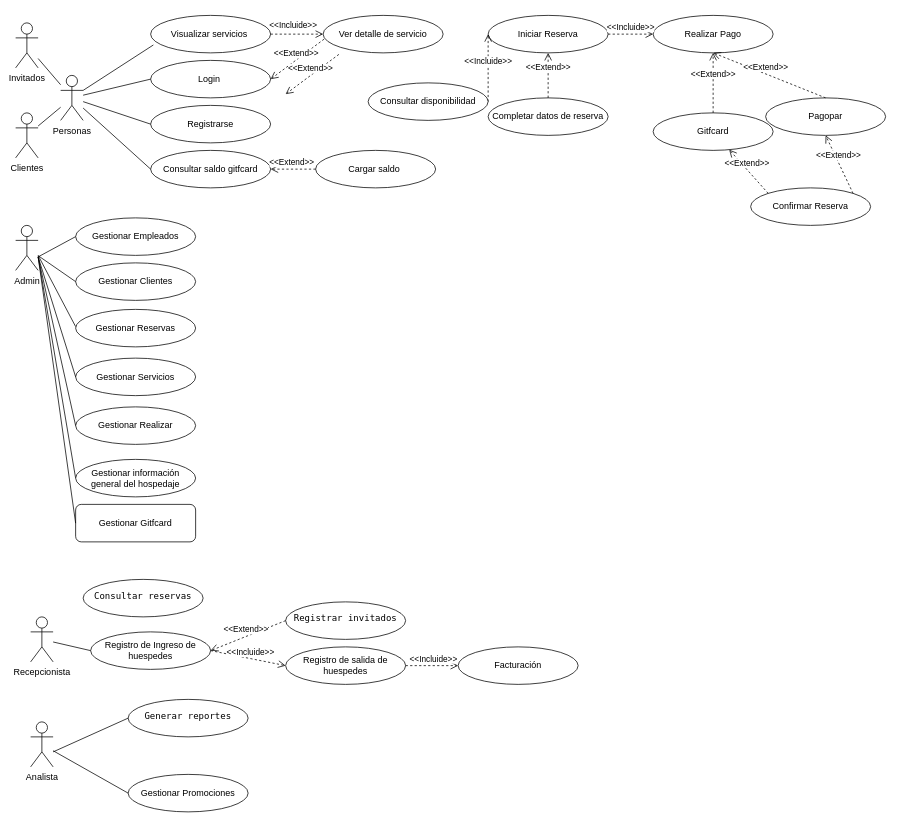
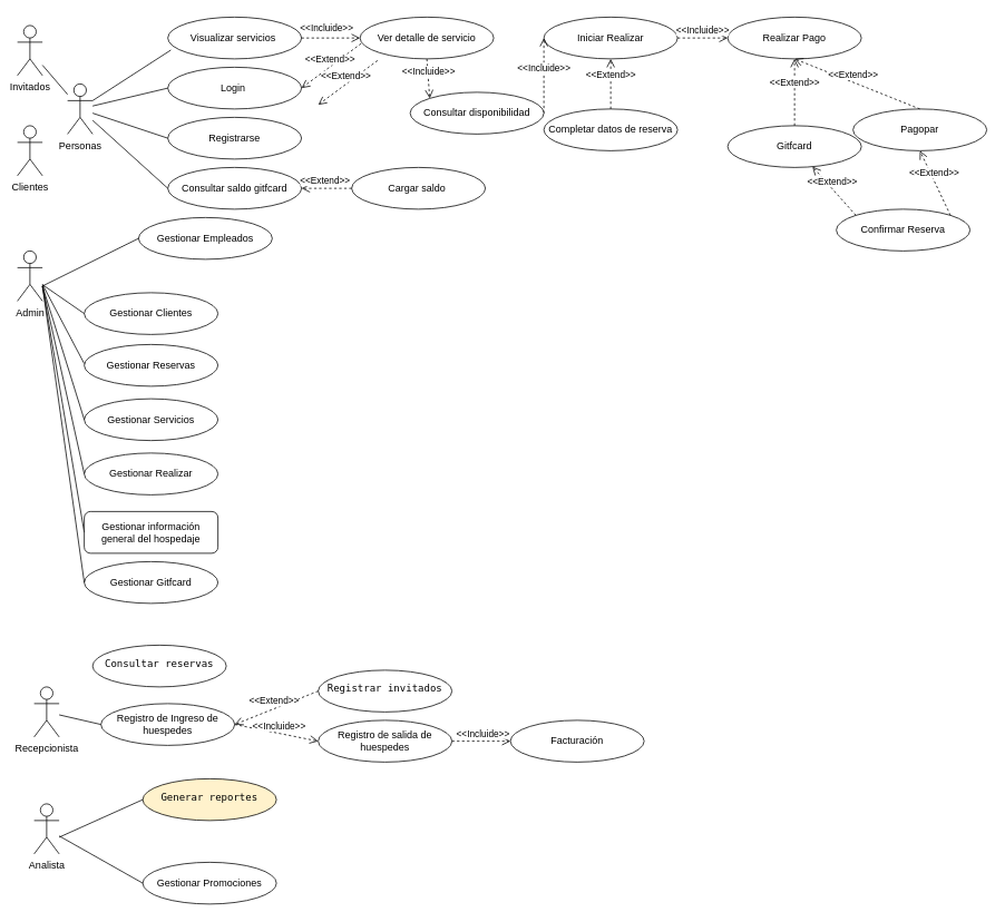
- <mxCell id="10" value="Iniciar Reserva" style="ellipse;whiteSpace=wrap;html=1;" parent="1" vertex="1"><mxGeometry x="650" y="20" width="160" height="50" as="geometry" /></mxCell>
+ <mxCell id="10" value="Iniciar Realizar" style="ellipse;whiteSpace=wrap;html=1;" parent="1" vertex="1"><mxGeometry x="650" y="20" width="160" height="50" as="geometry" /></mxCell>
+ <mxCell id="40" value="&amp;lt;&amp;lt;Incluide&amp;gt;&amp;gt;" style="html=1;verticalAlign=bottom;endArrow=open;dashed=1;endSize=8;curved=0;rounded=0;exitX=0.5;exitY=1;exitDx=0;exitDy=0;entryX=0;entryY=0;entryDx=0;entryDy=0;" edge="1" parent="1" source="6" target="39"><mxGeometry relative="1" as="geometry"><mxPoint x="590" y="44.65" as="sourcePoint" /><mxPoint x="670" y="45" as="targetPoint" /></mxGeometry></mxCell>
- <mxCell id="18" value="" style="endArrow=none;html=1;rounded=0;" parent="1" source="3" target="4" edge="1"><mxGeometry width="50" height="50" relative="1" as="geometry"><mxPoint x="260" y="170" as="sourcePoint" /><mxPoint x="310" y="120" as="targetPoint" /></mxGeometry></mxCell>
- <mxCell id="11" value="Gestionar Empleados" style="ellipse;whiteSpace=wrap;html=1;" parent="1" vertex="1"><mxGeometry x="100" y="290" width="160" height="50" as="geometry" /></mxCell>
+ <mxCell id="11" value="Gestionar Empleados" style="ellipse;whiteSpace=wrap;html=1;" parent="1" vertex="1"><mxGeometry x="165" y="260" width="160" height="50" as="geometry" /></mxCell>
- <mxCell id="65" value="Gestionar&amp;nbsp;información general del hospedaje" style="ellipse;whiteSpace=wrap;html=1;" vertex="1" parent="1"><mxGeometry x="100" y="612" width="160" height="50" as="geometry" /></mxCell>
+ <mxCell id="65" value="Gestionar&amp;nbsp;información general del hospedaje" style="whiteSpace=wrap;html=1;rounded=1;" vertex="1" parent="1"><mxGeometry x="100" y="612" width="160" height="50" as="geometry" /></mxCell>
- <mxCell id="53" value="Gestionar Gitfcard" style="whiteSpace=wrap;html=1;rounded=1;" vertex="1" parent="1"><mxGeometry x="100" y="672" width="160" height="50" as="geometry" /></mxCell>
+ <mxCell id="53" value="Gestionar Gitfcard" style="ellipse;whiteSpace=wrap;html=1;" vertex="1" parent="1"><mxGeometry x="100" y="672" width="160" height="50" as="geometry" /></mxCell>
- <mxCell id="63" value="&lt;table&gt;&lt;tbody&gt;&lt;tr data-end=&quot;2751&quot; data-start=&quot;2707&quot;&gt;&lt;td data-end=&quot;2751&quot; data-start=&quot;2729&quot; data-col-size=&quot;md&quot;&gt;&lt;code data-end=&quot;2749&quot; data-start=&quot;2731&quot;&gt;Generar reportes&lt;/code&gt;&lt;/td&gt;&lt;/tr&gt;&lt;/tbody&gt;&lt;/table&gt;&lt;table&gt;&lt;tbody&gt;&lt;tr data-end=&quot;2820&quot; data-start=&quot;2752&quot;&gt;&lt;td data-col-size=&quot;sm&quot; data-end=&quot;2771&quot; data-start=&quot;2752&quot;&gt;&lt;/td&gt;&lt;/tr&gt;&lt;/tbody&gt;&lt;/table&gt;" style="ellipse;whiteSpace=wrap;html=1;" vertex="1" parent="1"><mxGeometry x="170" y="932" width="160" height="50" as="geometry" /></mxCell>
+ <mxCell id="63" value="&lt;table&gt;&lt;tbody&gt;&lt;tr data-end=&quot;2751&quot; data-start=&quot;2707&quot;&gt;&lt;td data-end=&quot;2751&quot; data-start=&quot;2729&quot; data-col-size=&quot;md&quot;&gt;&lt;code data-end=&quot;2749&quot; data-start=&quot;2731&quot;&gt;Generar reportes&lt;/code&gt;&lt;/td&gt;&lt;/tr&gt;&lt;/tbody&gt;&lt;/table&gt;&lt;table&gt;&lt;tbody&gt;&lt;tr data-end=&quot;2820&quot; data-start=&quot;2752&quot;&gt;&lt;td data-col-size=&quot;sm&quot; data-end=&quot;2771&quot; data-start=&quot;2752&quot;&gt;&lt;/td&gt;&lt;/tr&gt;&lt;/tbody&gt;&lt;/table&gt;" style="ellipse;whiteSpace=wrap;html=1;fillColor=#fff2cc;" vertex="1" parent="1"><mxGeometry x="170" y="932" width="160" height="50" as="geometry" /></mxCell>
